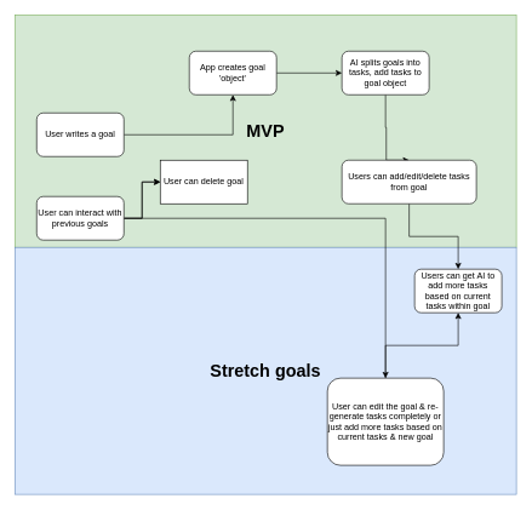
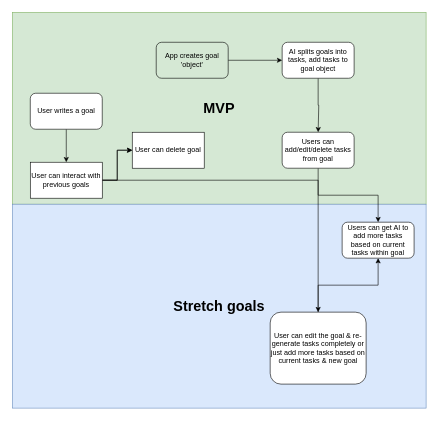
- <mxCell id="9" value="App creates goal 'object'" style="rounded=1;whiteSpace=wrap;html=1;" vertex="1" parent="1"><mxGeometry x="260" y="70" width="120" height="60" as="geometry" /></mxCell>
+ <mxCell id="9" value="App creates goal 'object'" style="rounded=1;whiteSpace=wrap;html=1;fillColor=#d5e8d4;" vertex="1" parent="1"><mxGeometry x="260" y="70" width="120" height="60" as="geometry" /></mxCell>
- <mxCell id="4" style="edgeStyle=orthogonalEdgeStyle;rounded=0;orthogonalLoop=1;jettySize=auto;html=1;" edge="1" parent="1" source="5" target="9"><mxGeometry relative="1" as="geometry"><mxPoint x="250" y="100" as="targetPoint" /></mxGeometry></mxCell>
+ <mxCell id="4" style="edgeStyle=orthogonalEdgeStyle;rounded=0;orthogonalLoop=1;jettySize=auto;html=1;" edge="1" parent="1" source="5" target="16"><mxGeometry relative="1" as="geometry"><mxPoint x="250" y="100" as="targetPoint" /></mxGeometry></mxCell>
- <mxCell id="11" value="Users can add/edit/delete tasks from goal" style="rounded=1;whiteSpace=wrap;html=1;" vertex="1" parent="1"><mxGeometry x="470" y="220" width="185" height="60" as="geometry" /></mxCell>
+ <mxCell id="11" value="Users can add/edit/delete tasks from goal" style="rounded=1;whiteSpace=wrap;html=1;" vertex="1" parent="1"><mxGeometry x="470" y="220" width="120" height="60" as="geometry" /></mxCell>
- <mxCell id="16" value="User can interact with previous goals" style="rounded=1;whiteSpace=wrap;html=1;" vertex="1" parent="1"><mxGeometry x="50" y="270" width="120" height="60" as="geometry" /></mxCell>
+ <mxCell id="16" value="User can interact with previous goals" style="whiteSpace=wrap;html=1;rounded=0;" vertex="1" parent="1"><mxGeometry x="50" y="270" width="120" height="60" as="geometry" /></mxCell>
